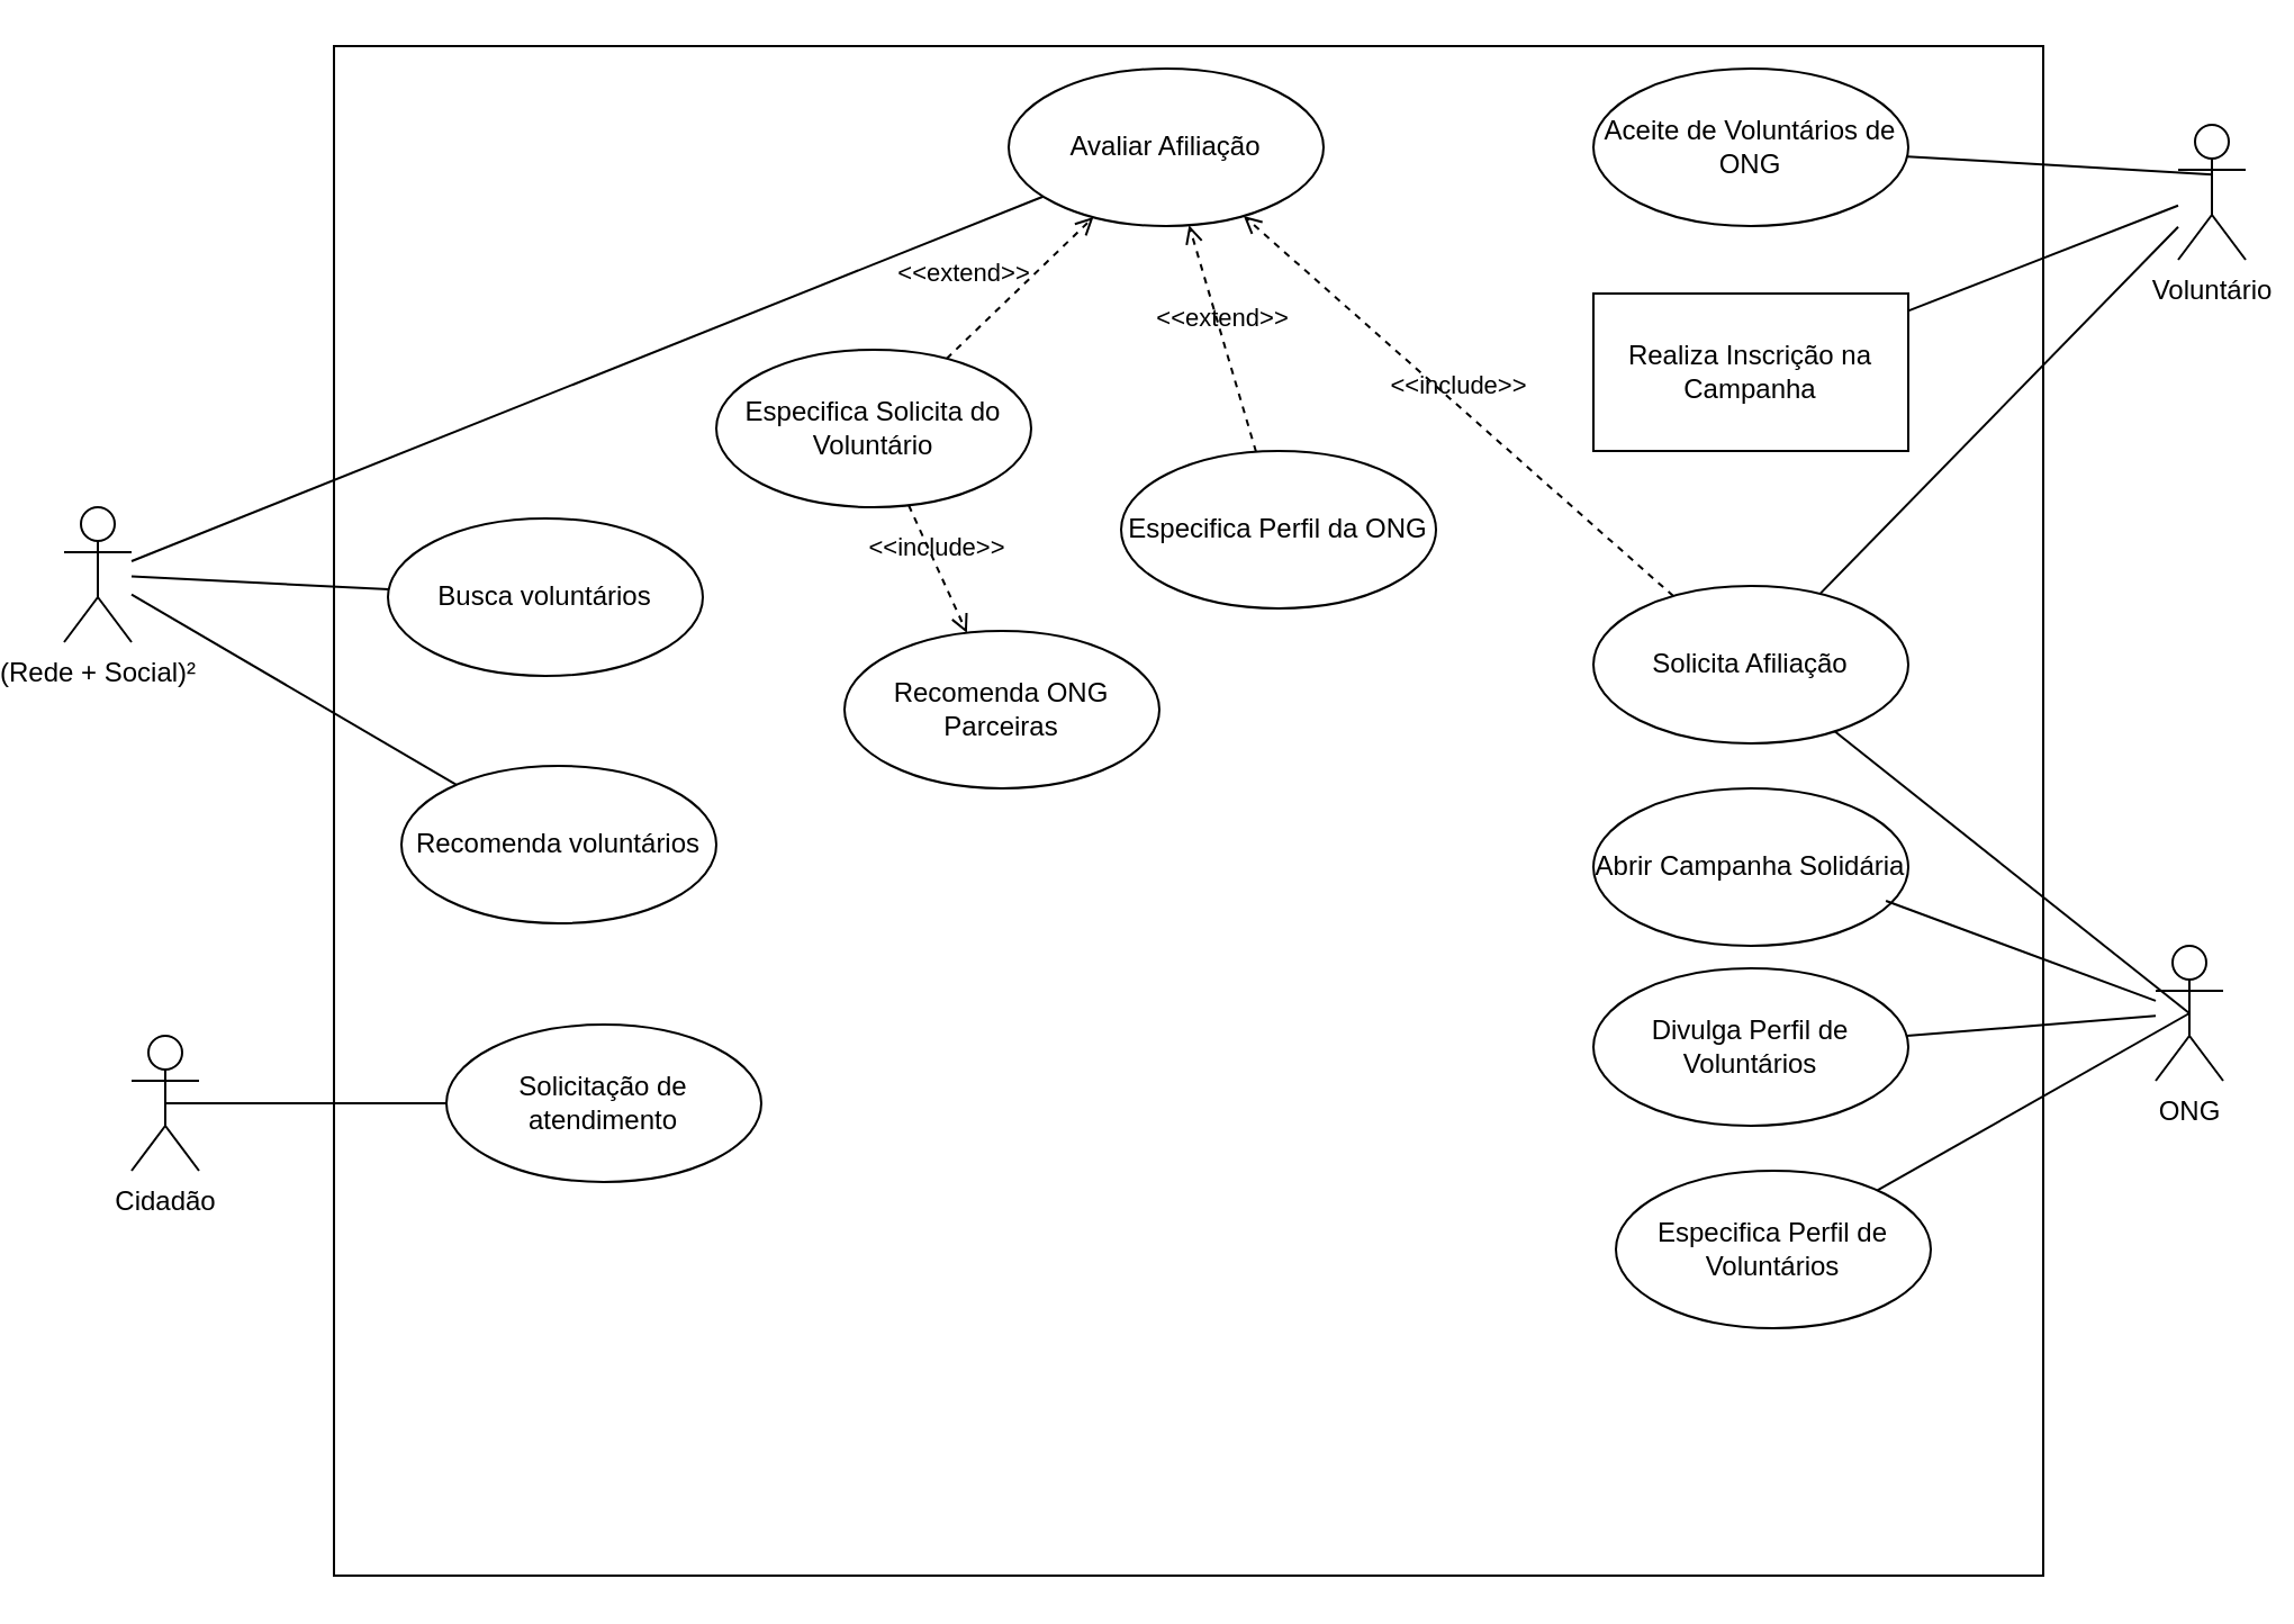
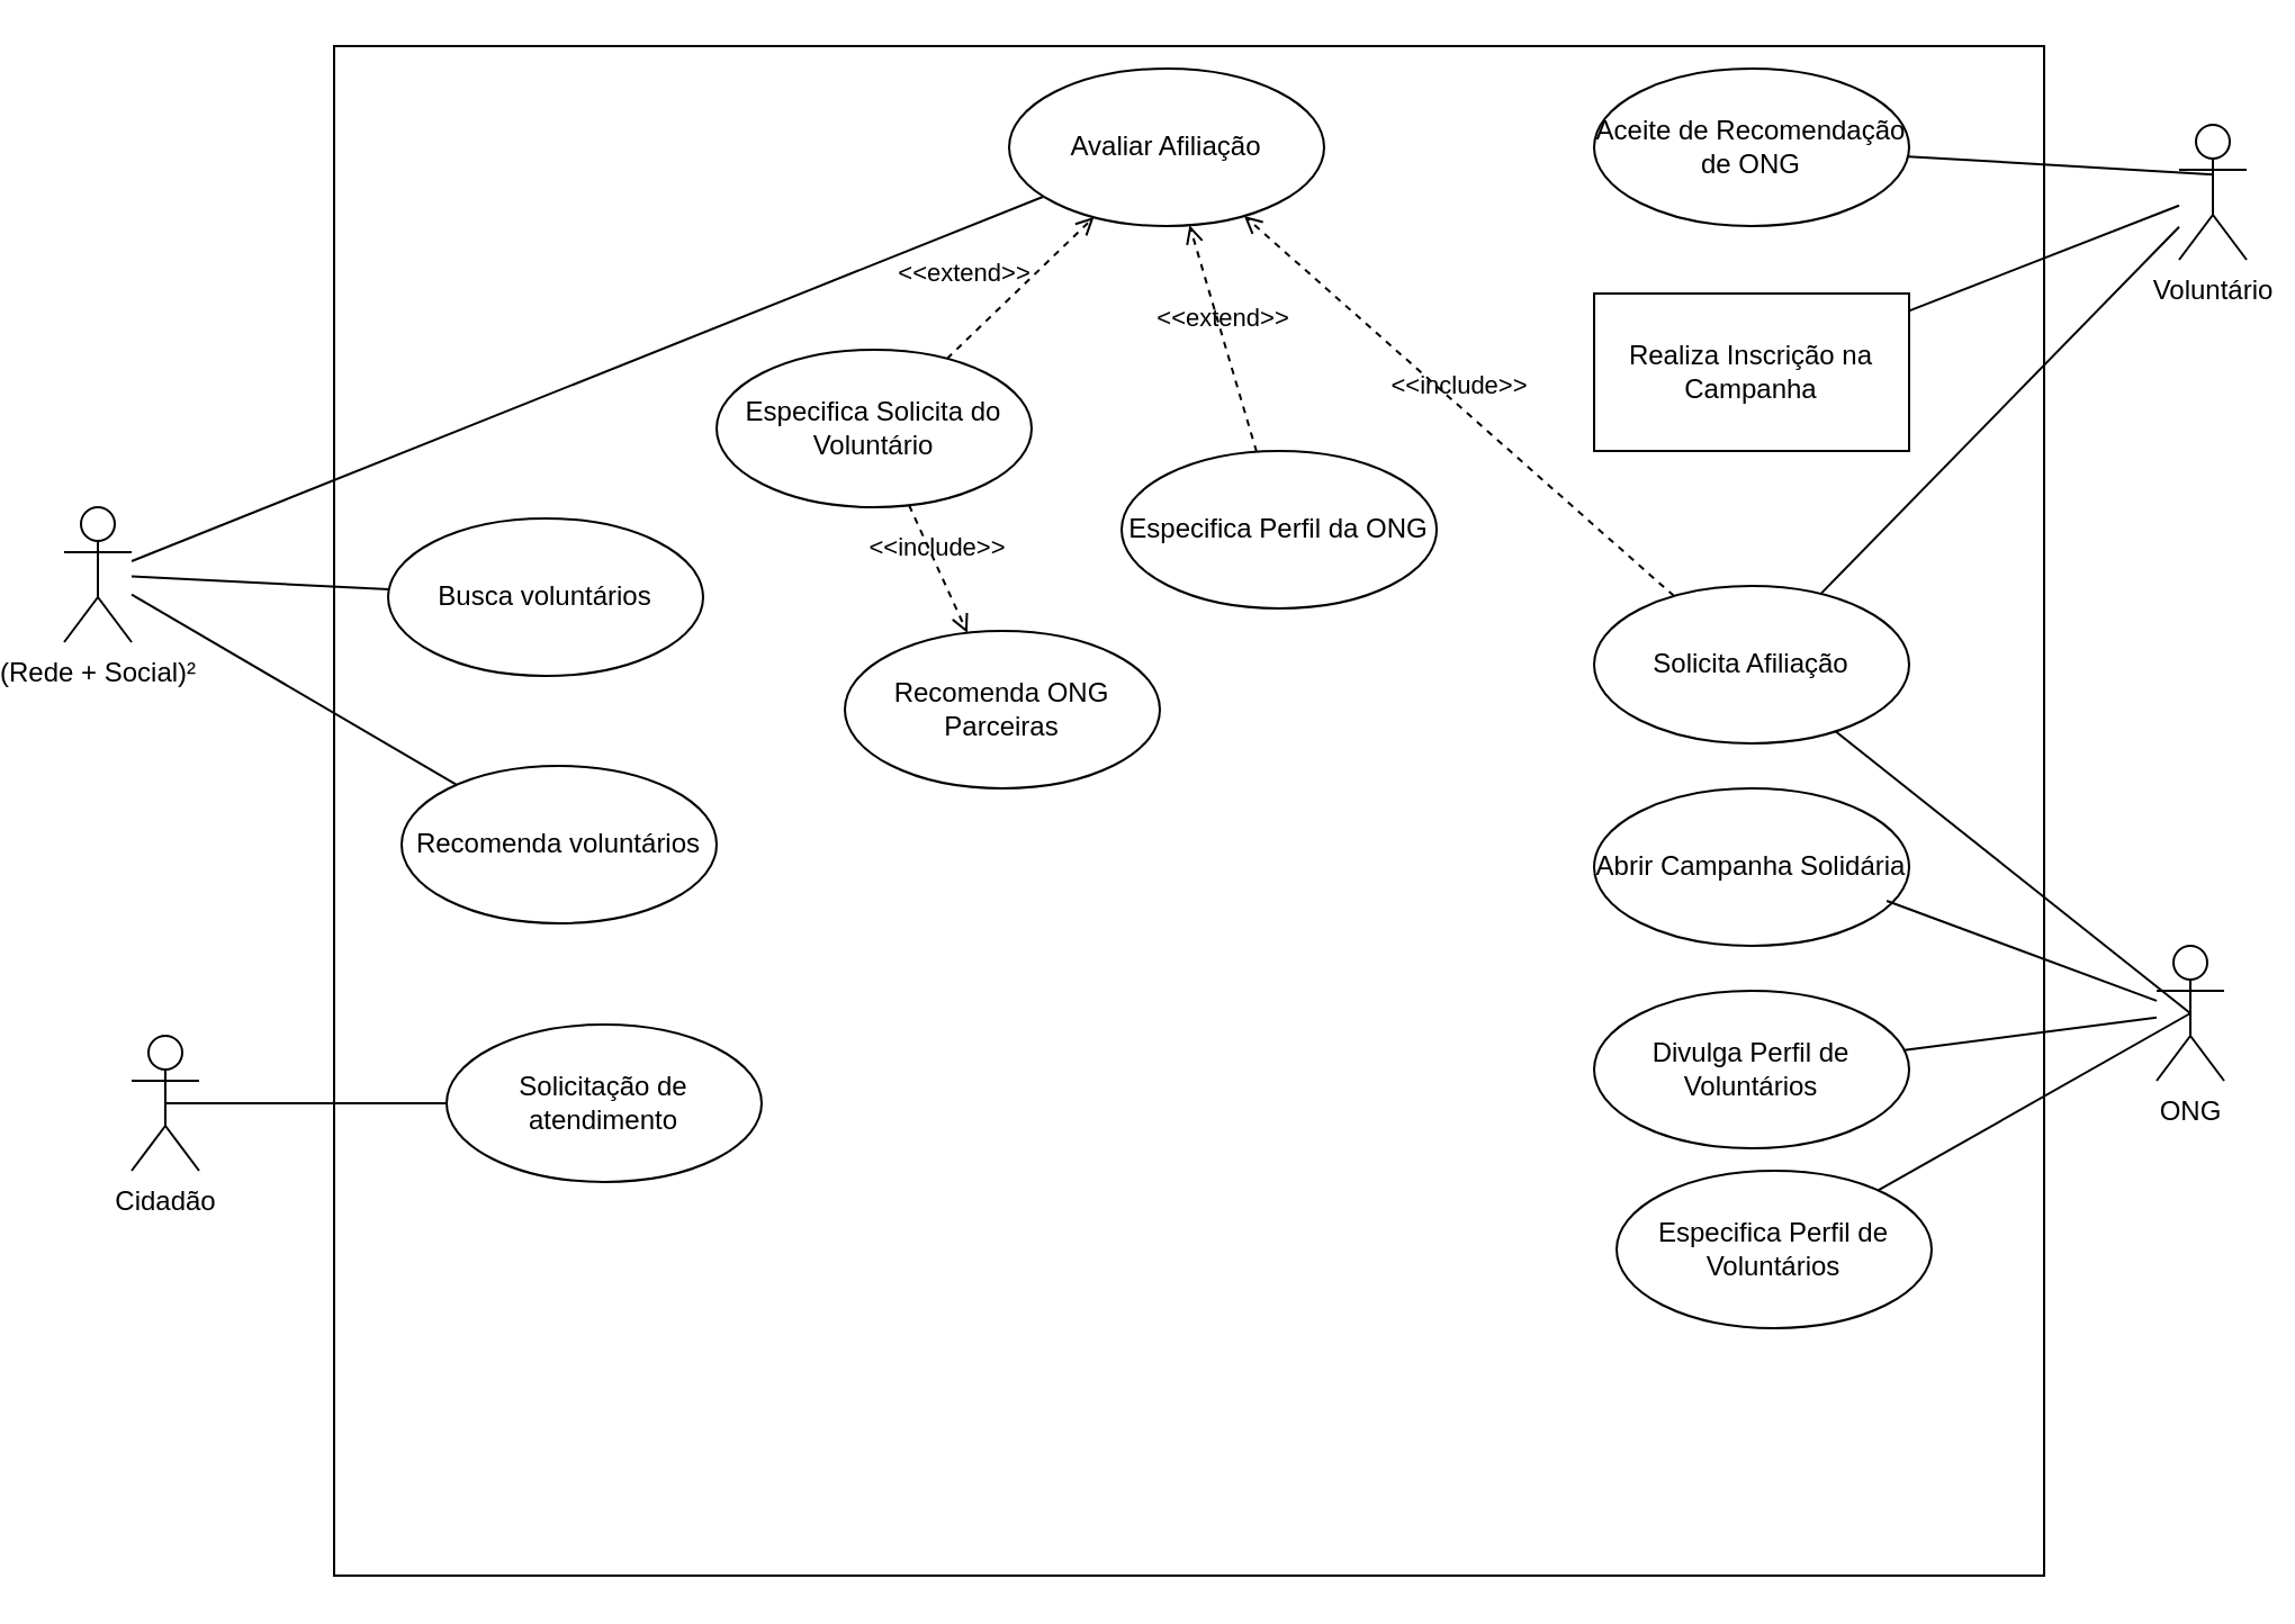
- <mxCell id="8" value="Aceite de Voluntários de ONG" style="ellipse;whiteSpace=wrap;html=1;" parent="1" vertex="1"><mxGeometry x="700" y="30" width="140" height="70" as="geometry" /></mxCell>
+ <mxCell id="8" value="Aceite de Recomendação de ONG" style="ellipse;whiteSpace=wrap;html=1;" parent="1" vertex="1"><mxGeometry x="700" y="30" width="140" height="70" as="geometry" /></mxCell>
- <mxCell id="30" value="Divulga Perfil de Voluntários" style="ellipse;whiteSpace=wrap;html=1;" parent="1" vertex="1"><mxGeometry x="700" y="430" width="140" height="70" as="geometry" /></mxCell>
+ <mxCell id="30" value="Divulga Perfil de Voluntários" style="ellipse;whiteSpace=wrap;html=1;" parent="1" vertex="1"><mxGeometry x="700" y="440" width="140" height="70" as="geometry" /></mxCell>
